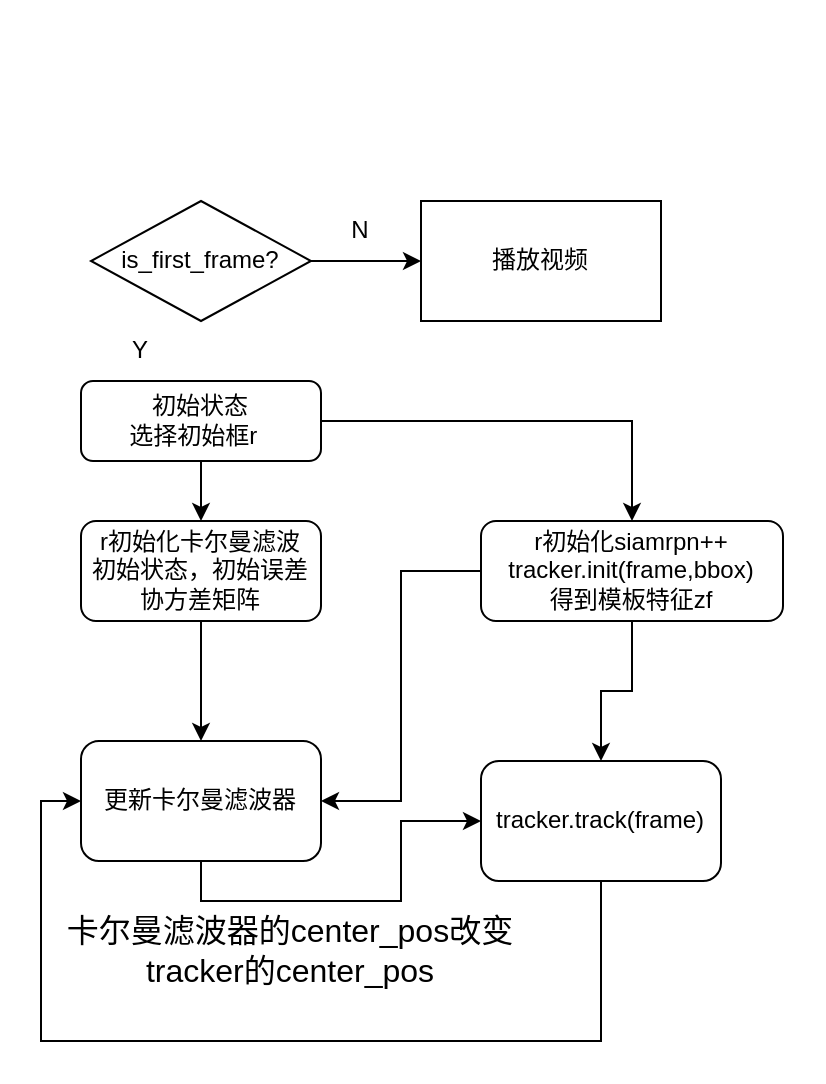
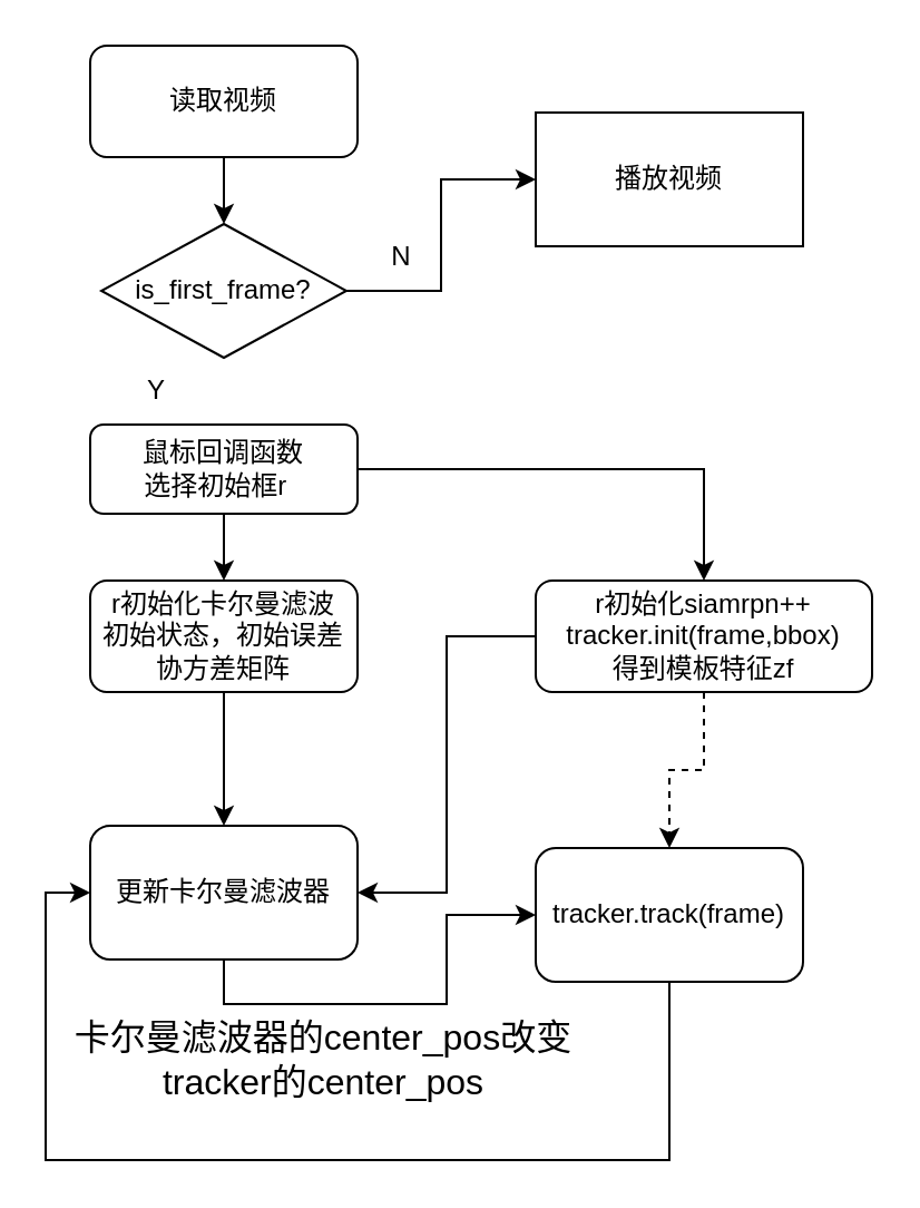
+ <mxCell id="6" value="读取视频" style="rounded=1;whiteSpace=wrap;html=1;fontSize=12;glass=0;strokeWidth=1;shadow=0;" parent="1" vertex="1"><mxGeometry x="40" y="20" width="120" height="50" as="geometry" /></mxCell>
+ <mxCell id="5" value="" style="edgeStyle=orthogonalEdgeStyle;rounded=0;orthogonalLoop=1;jettySize=auto;html=1;" edge="1" parent="1" source="6" target="18"><mxGeometry relative="1" as="geometry" /></mxCell>
- <mxCell id="21" value="播放视频" style="rounded=0;whiteSpace=wrap;html=1;" vertex="1" parent="1"><mxGeometry x="210" y="100" width="120" height="60" as="geometry" /></mxCell>
+ <mxCell id="21" value="播放视频" style="rounded=0;whiteSpace=wrap;html=1;" vertex="1" parent="1"><mxGeometry x="240" y="50" width="120" height="60" as="geometry" /></mxCell>
- <mxCell id="4" value="初始状态&lt;br&gt;选择初始框r&amp;nbsp;&amp;nbsp;" style="rounded=1;whiteSpace=wrap;html=1;fontSize=12;glass=0;strokeWidth=1;shadow=0;" parent="1" vertex="1"><mxGeometry x="40" y="190" width="120" height="40" as="geometry" /></mxCell>
+ <mxCell id="4" value="鼠标回调函数&lt;br&gt;选择初始框r&amp;nbsp;&amp;nbsp;" style="rounded=1;whiteSpace=wrap;html=1;fontSize=12;glass=0;strokeWidth=1;shadow=0;" parent="1" vertex="1"><mxGeometry x="40" y="190" width="120" height="40" as="geometry" /></mxCell>
- <mxCell id="9" value="" style="edgeStyle=orthogonalEdgeStyle;rounded=0;orthogonalLoop=1;jettySize=auto;html=1;" parent="1" source="11" target="13" edge="1"><mxGeometry relative="1" as="geometry" /></mxCell>
+ <mxCell id="9" value="" style="edgeStyle=orthogonalEdgeStyle;rounded=0;orthogonalLoop=1;jettySize=auto;html=1;dashed=1;" parent="1" source="11" target="13" edge="1"><mxGeometry relative="1" as="geometry" /></mxCell>
